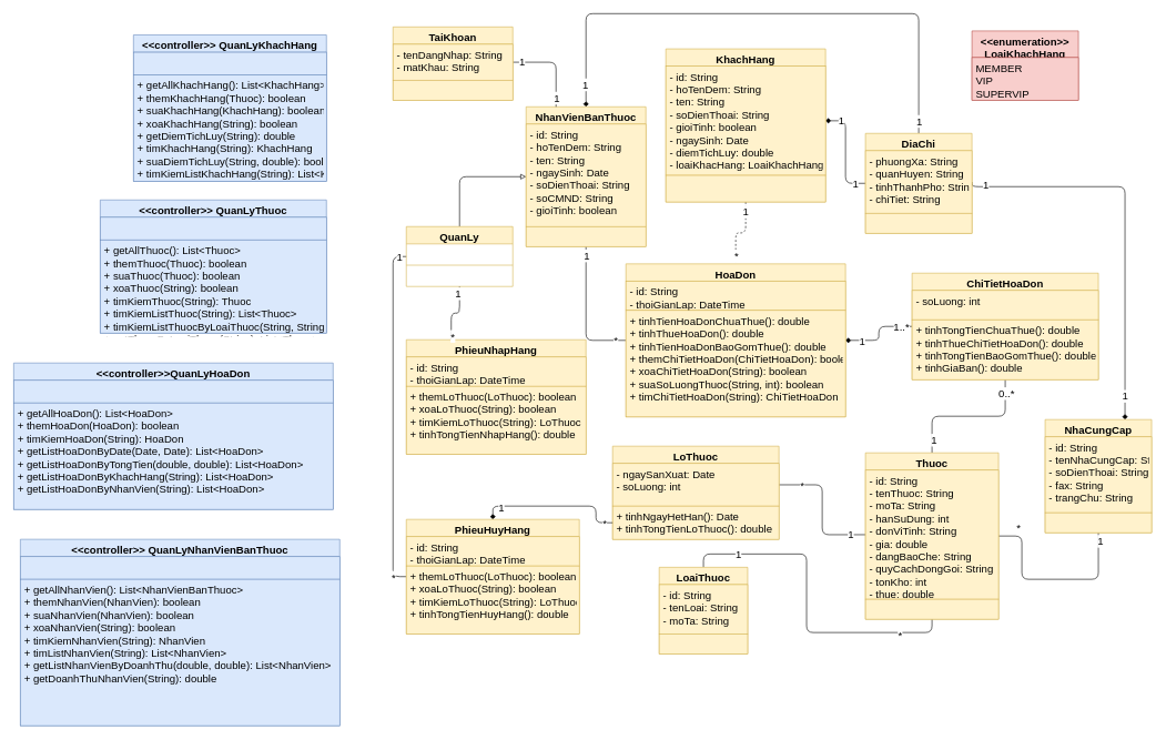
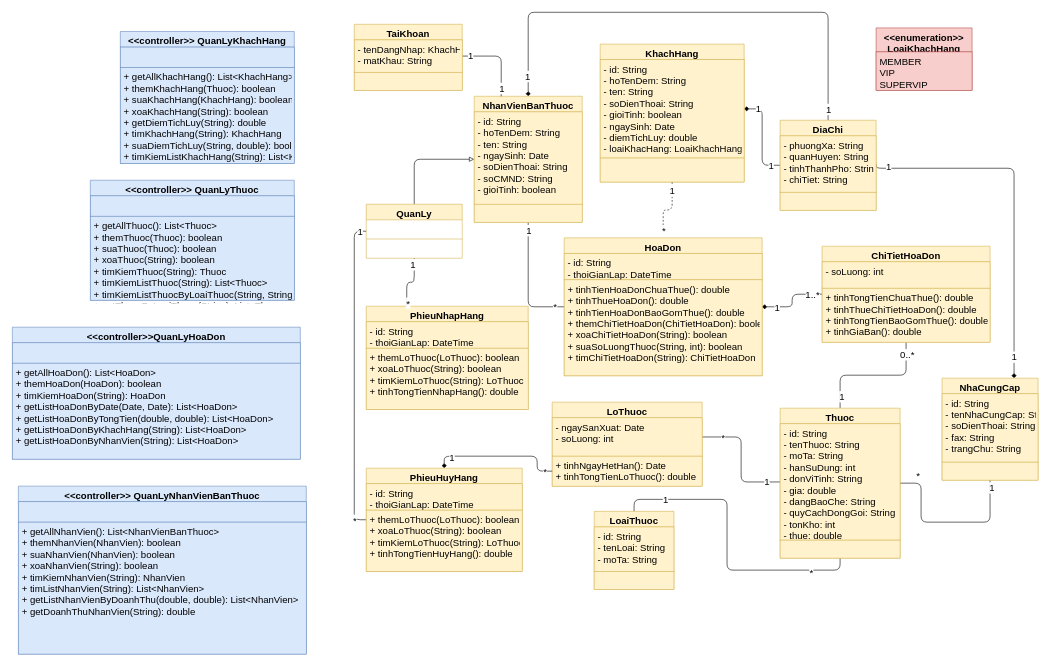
- <mxCell id="61" value="- tenDangNhap: String&#10;- matKhau: String" style="text;strokeColor=#d6b656;fillColor=#fff2cc;align=left;verticalAlign=top;spacingLeft=4;spacingRight=4;overflow=hidden;rotatable=0;points=[[0,0.5],[1,0.5]];portConstraint=eastwest;fontSize=16;" vertex="1" parent="60"><mxGeometry y="26" width="180" height="54" as="geometry" /></mxCell>
+ <mxCell id="61" value="- tenDangNhap: KhachHang&#10;- matKhau: String" style="text;strokeColor=#d6b656;fillColor=#fff2cc;align=left;verticalAlign=top;spacingLeft=4;spacingRight=4;overflow=hidden;rotatable=0;points=[[0,0.5],[1,0.5]];portConstraint=eastwest;fontSize=16;" vertex="1" parent="60"><mxGeometry y="26" width="180" height="54" as="geometry" /></mxCell>
